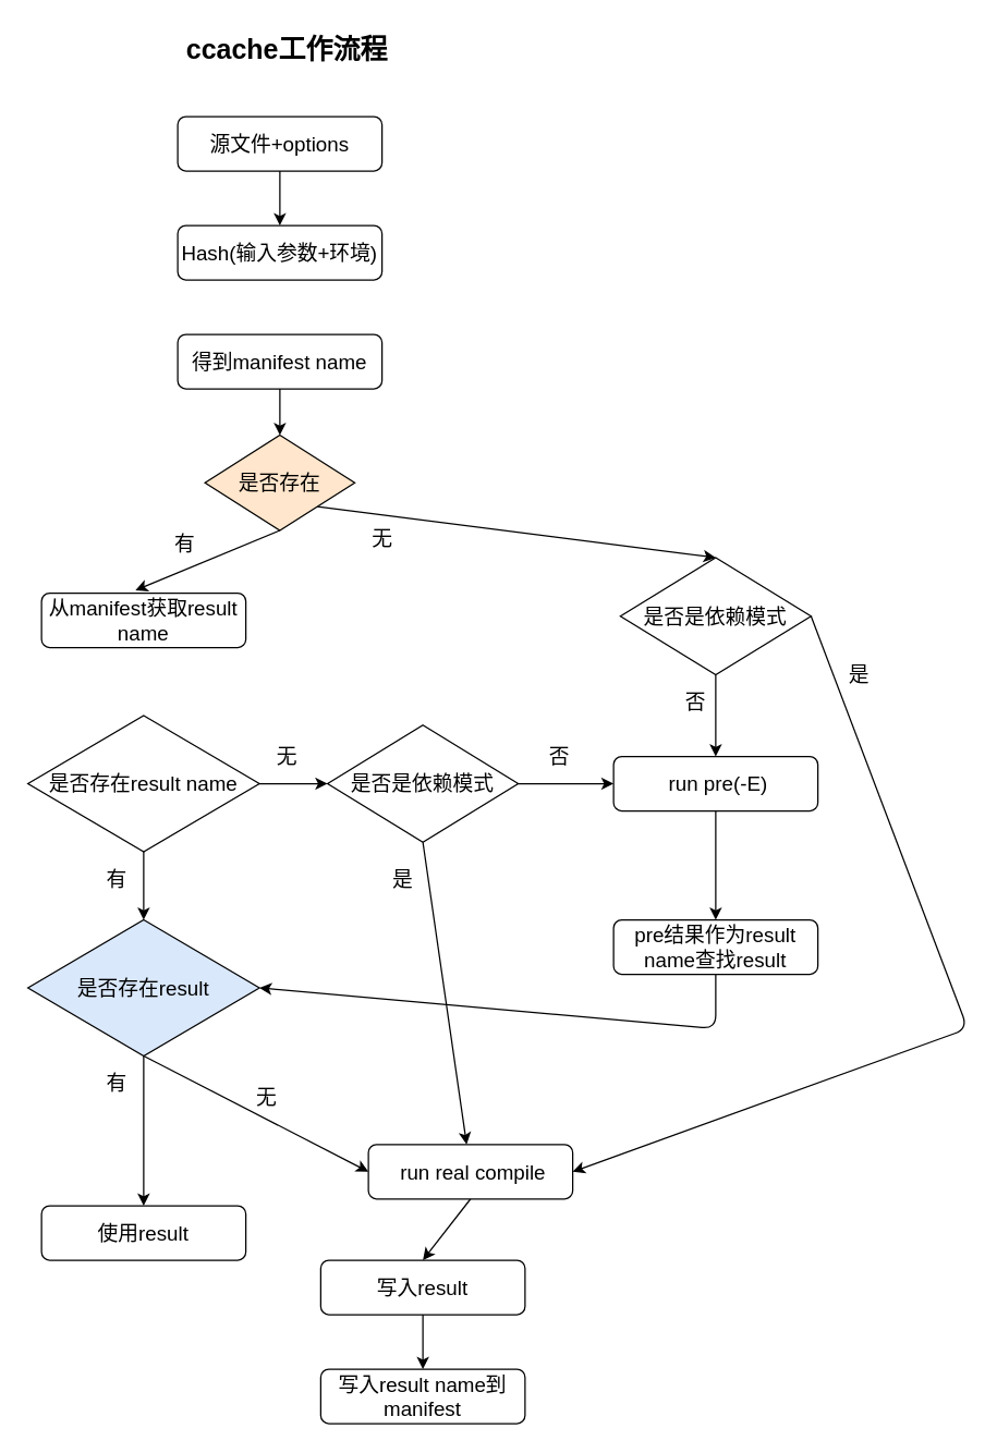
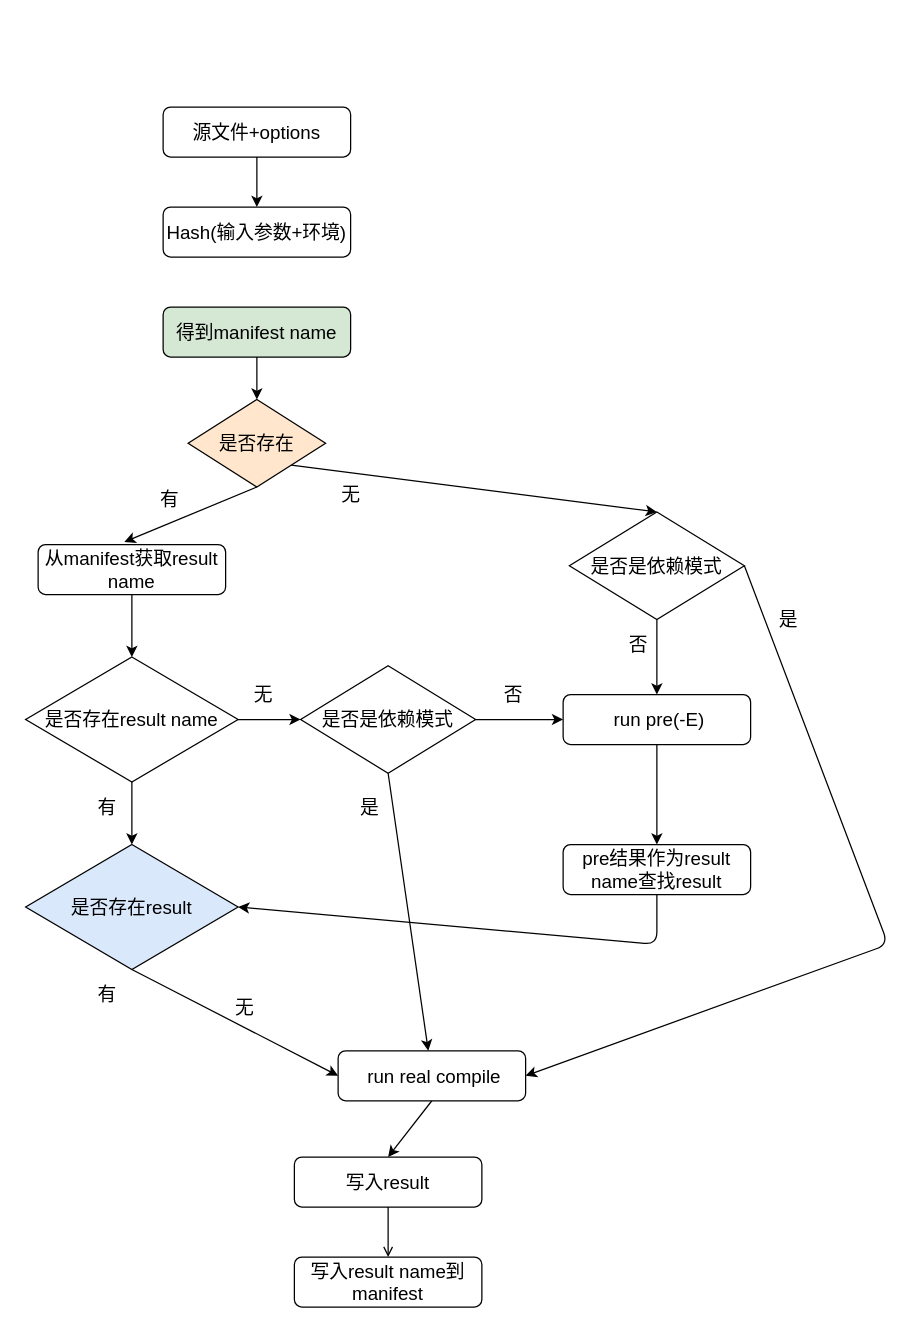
- <mxCell id="2" value="ccache工作流程" style="text;html=1;align=center;verticalAlign=middle;resizable=0;points=[];autosize=1;strokeColor=none;fillColor=none;fontStyle=1;fontSize=20;" vertex="1" parent="1"><mxGeometry x="130" y="20" width="160" height="30" as="geometry" /></mxCell>
- <mxCell id="7" value="得到manifest name" style="rounded=1;whiteSpace=wrap;html=1;fontSize=15;" vertex="1" parent="1"><mxGeometry x="130" y="245" width="150" height="40" as="geometry" /></mxCell>
+ <mxCell id="7" value="得到manifest name" style="rounded=1;whiteSpace=wrap;html=1;fontSize=15;fillColor=#d5e8d4;" vertex="1" parent="1"><mxGeometry x="130" y="245" width="150" height="40" as="geometry" /></mxCell>
+ <mxCell id="11" style="edgeStyle=none;html=1;exitX=0.5;exitY=1;exitDx=0;exitDy=0;entryX=0.5;entryY=0;entryDx=0;entryDy=0;fontSize=15;" edge="1" parent="1" source="12" target="20"><mxGeometry relative="1" as="geometry" /></mxCell>
- <mxCell id="21" style="edgeStyle=none;html=1;exitX=0.5;exitY=1;exitDx=0;exitDy=0;entryX=0.5;entryY=0;entryDx=0;entryDy=0;fontSize=15;" edge="1" parent="1" source="23" target="25"><mxGeometry relative="1" as="geometry" /></mxCell>
- <mxCell id="25" value="使用result" style="rounded=1;whiteSpace=wrap;html=1;fontSize=15;" vertex="1" parent="1"><mxGeometry x="30" y="885" width="150" height="40" as="geometry" /></mxCell>
- <mxCell id="40" style="edgeStyle=none;html=1;exitX=0.5;exitY=1;exitDx=0;exitDy=0;entryX=0.5;entryY=0;entryDx=0;entryDy=0;fontSize=15;" edge="1" parent="1" source="41" target="42"><mxGeometry relative="1" as="geometry" /></mxCell>
+ <mxCell id="40" style="edgeStyle=none;html=1;exitX=0.5;exitY=1;exitDx=0;exitDy=0;entryX=0.5;entryY=0;entryDx=0;entryDy=0;fontSize=15;endArrow=open;" edge="1" parent="1" source="41" target="42"><mxGeometry relative="1" as="geometry" /></mxCell>
